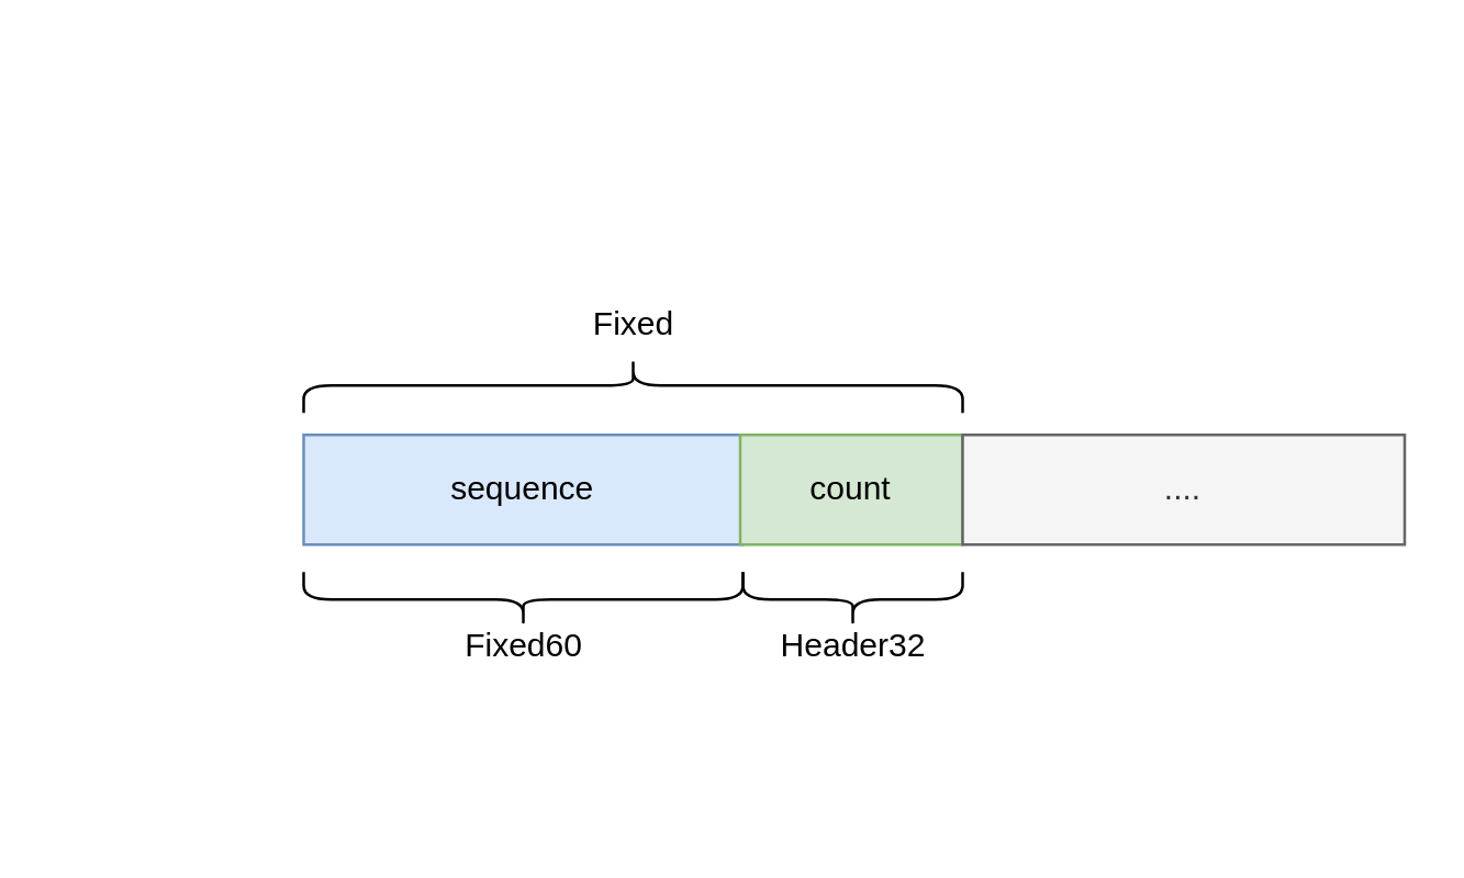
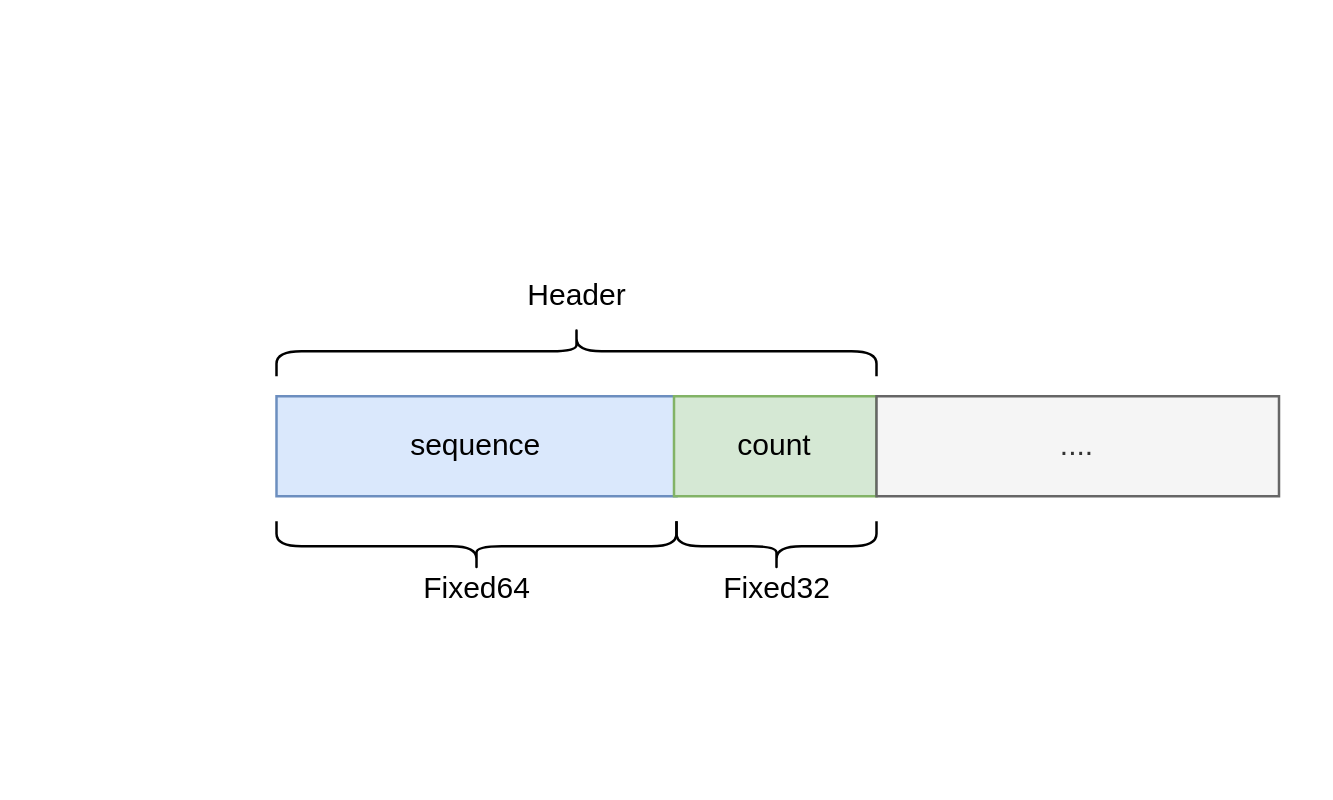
- <mxCell id="11" value="Fixed" style="text;html=1;align=center;verticalAlign=middle;resizable=0;points=[];autosize=1;strokeColor=none;fillColor=none;" vertex="1" parent="2"><mxGeometry x="180" width="60" height="30" as="geometry" /></mxCell>
+ <mxCell id="11" value="Header" style="text;html=1;align=center;verticalAlign=middle;resizable=0;points=[];autosize=1;strokeColor=none;fillColor=none;" vertex="1" parent="2"><mxGeometry x="180" width="60" height="30" as="geometry" /></mxCell>
- <mxCell id="7" value="Fixed60" style="text;html=1;align=center;verticalAlign=middle;resizable=0;points=[];autosize=1;strokeColor=none;fillColor=none;" vertex="1" parent="2"><mxGeometry x="135" y="117" width="70" height="30" as="geometry" /></mxCell>
+ <mxCell id="7" value="Fixed64" style="text;html=1;align=center;verticalAlign=middle;resizable=0;points=[];autosize=1;strokeColor=none;fillColor=none;" vertex="1" parent="2"><mxGeometry x="135" y="117" width="70" height="30" as="geometry" /></mxCell>
- <mxCell id="9" value="Header32" style="text;html=1;align=center;verticalAlign=middle;resizable=0;points=[];autosize=1;strokeColor=none;fillColor=none;" vertex="1" parent="2"><mxGeometry x="254.5" y="117" width="70" height="30" as="geometry" /></mxCell>
+ <mxCell id="9" value="Fixed32" style="text;html=1;align=center;verticalAlign=middle;resizable=0;points=[];autosize=1;strokeColor=none;fillColor=none;" vertex="1" parent="2"><mxGeometry x="254.5" y="117" width="70" height="30" as="geometry" /></mxCell>
